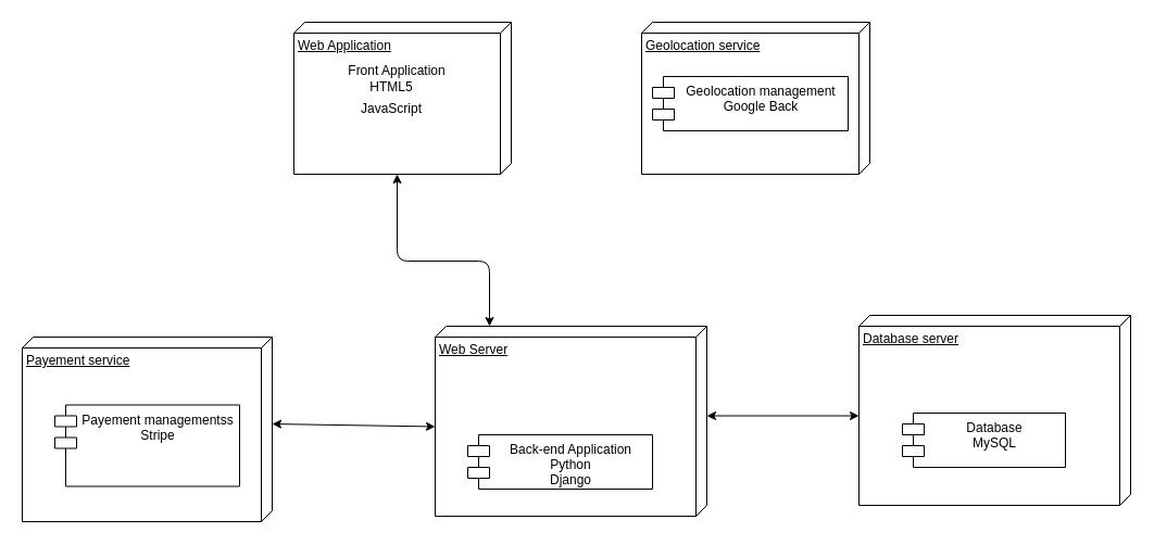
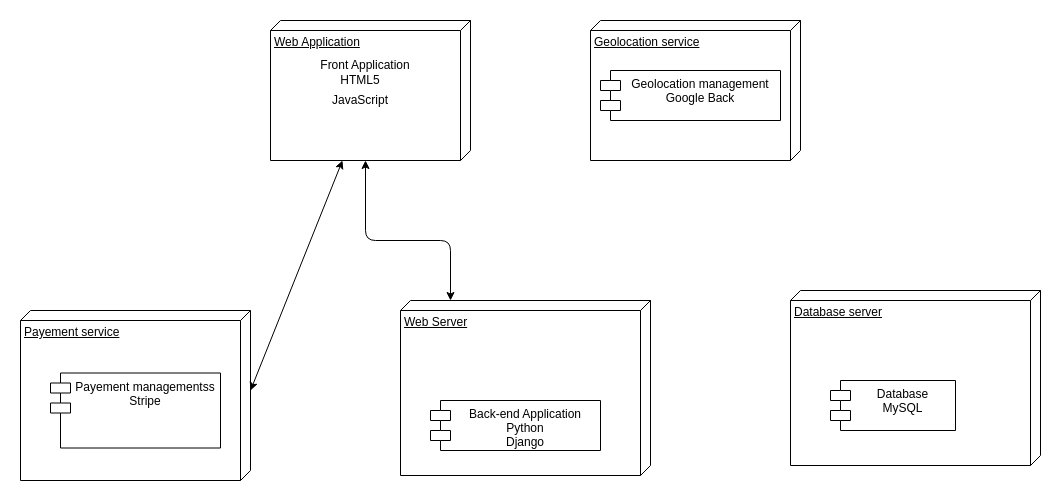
- <mxCell id="14" value="" style="endArrow=classic;startArrow=classic;html=1;entryX=0;entryY=0;entryDx=92.5;entryDy=250;entryPerimeter=0;exitX=0;exitY=0;exitDx=82.5;exitDy=0;exitPerimeter=0;" parent="1" source="2" target="3" edge="1"><mxGeometry width="50" height="50" relative="1" as="geometry"><mxPoint x="640" y="360" as="sourcePoint" /><mxPoint x="690" y="310" as="targetPoint" /></mxGeometry></mxCell>
- <mxCell id="13" value="" style="endArrow=classic;startArrow=classic;html=1;exitX=0;exitY=0;exitDx=80;exitDy=0;exitPerimeter=0;entryX=0;entryY=0;entryDx=92.5;entryDy=250;entryPerimeter=0;" parent="1" source="8" target="2" edge="1"><mxGeometry width="50" height="50" relative="1" as="geometry"><mxPoint x="640" y="360" as="sourcePoint" /><mxPoint x="690" y="310" as="targetPoint" /></mxGeometry></mxCell>
+ <mxCell id="13" value="" style="endArrow=classic;startArrow=classic;html=1;exitX=0;exitY=0;exitDx=80;exitDy=0;exitPerimeter=0;" parent="1" source="8" target="7" edge="1"><mxGeometry width="50" height="50" relative="1" as="geometry"><mxPoint x="640" y="360" as="sourcePoint" /><mxPoint x="690" y="310" as="targetPoint" /></mxGeometry></mxCell>
- <mxCell id="5" value="Database&#10;MySQL&#10;" style="shape=module;align=left;spacingLeft=20;align=center;verticalAlign=top;" parent="1" vertex="1"><mxGeometry x="830" y="380" width="150" height="50" as="geometry" /></mxCell>
+ <mxCell id="5" value="Database&#10;MySQL&#10;" style="shape=module;align=left;spacingLeft=20;align=center;verticalAlign=top;" parent="1" vertex="1"><mxGeometry x="830" y="380" width="125" height="50" as="geometry" /></mxCell>
